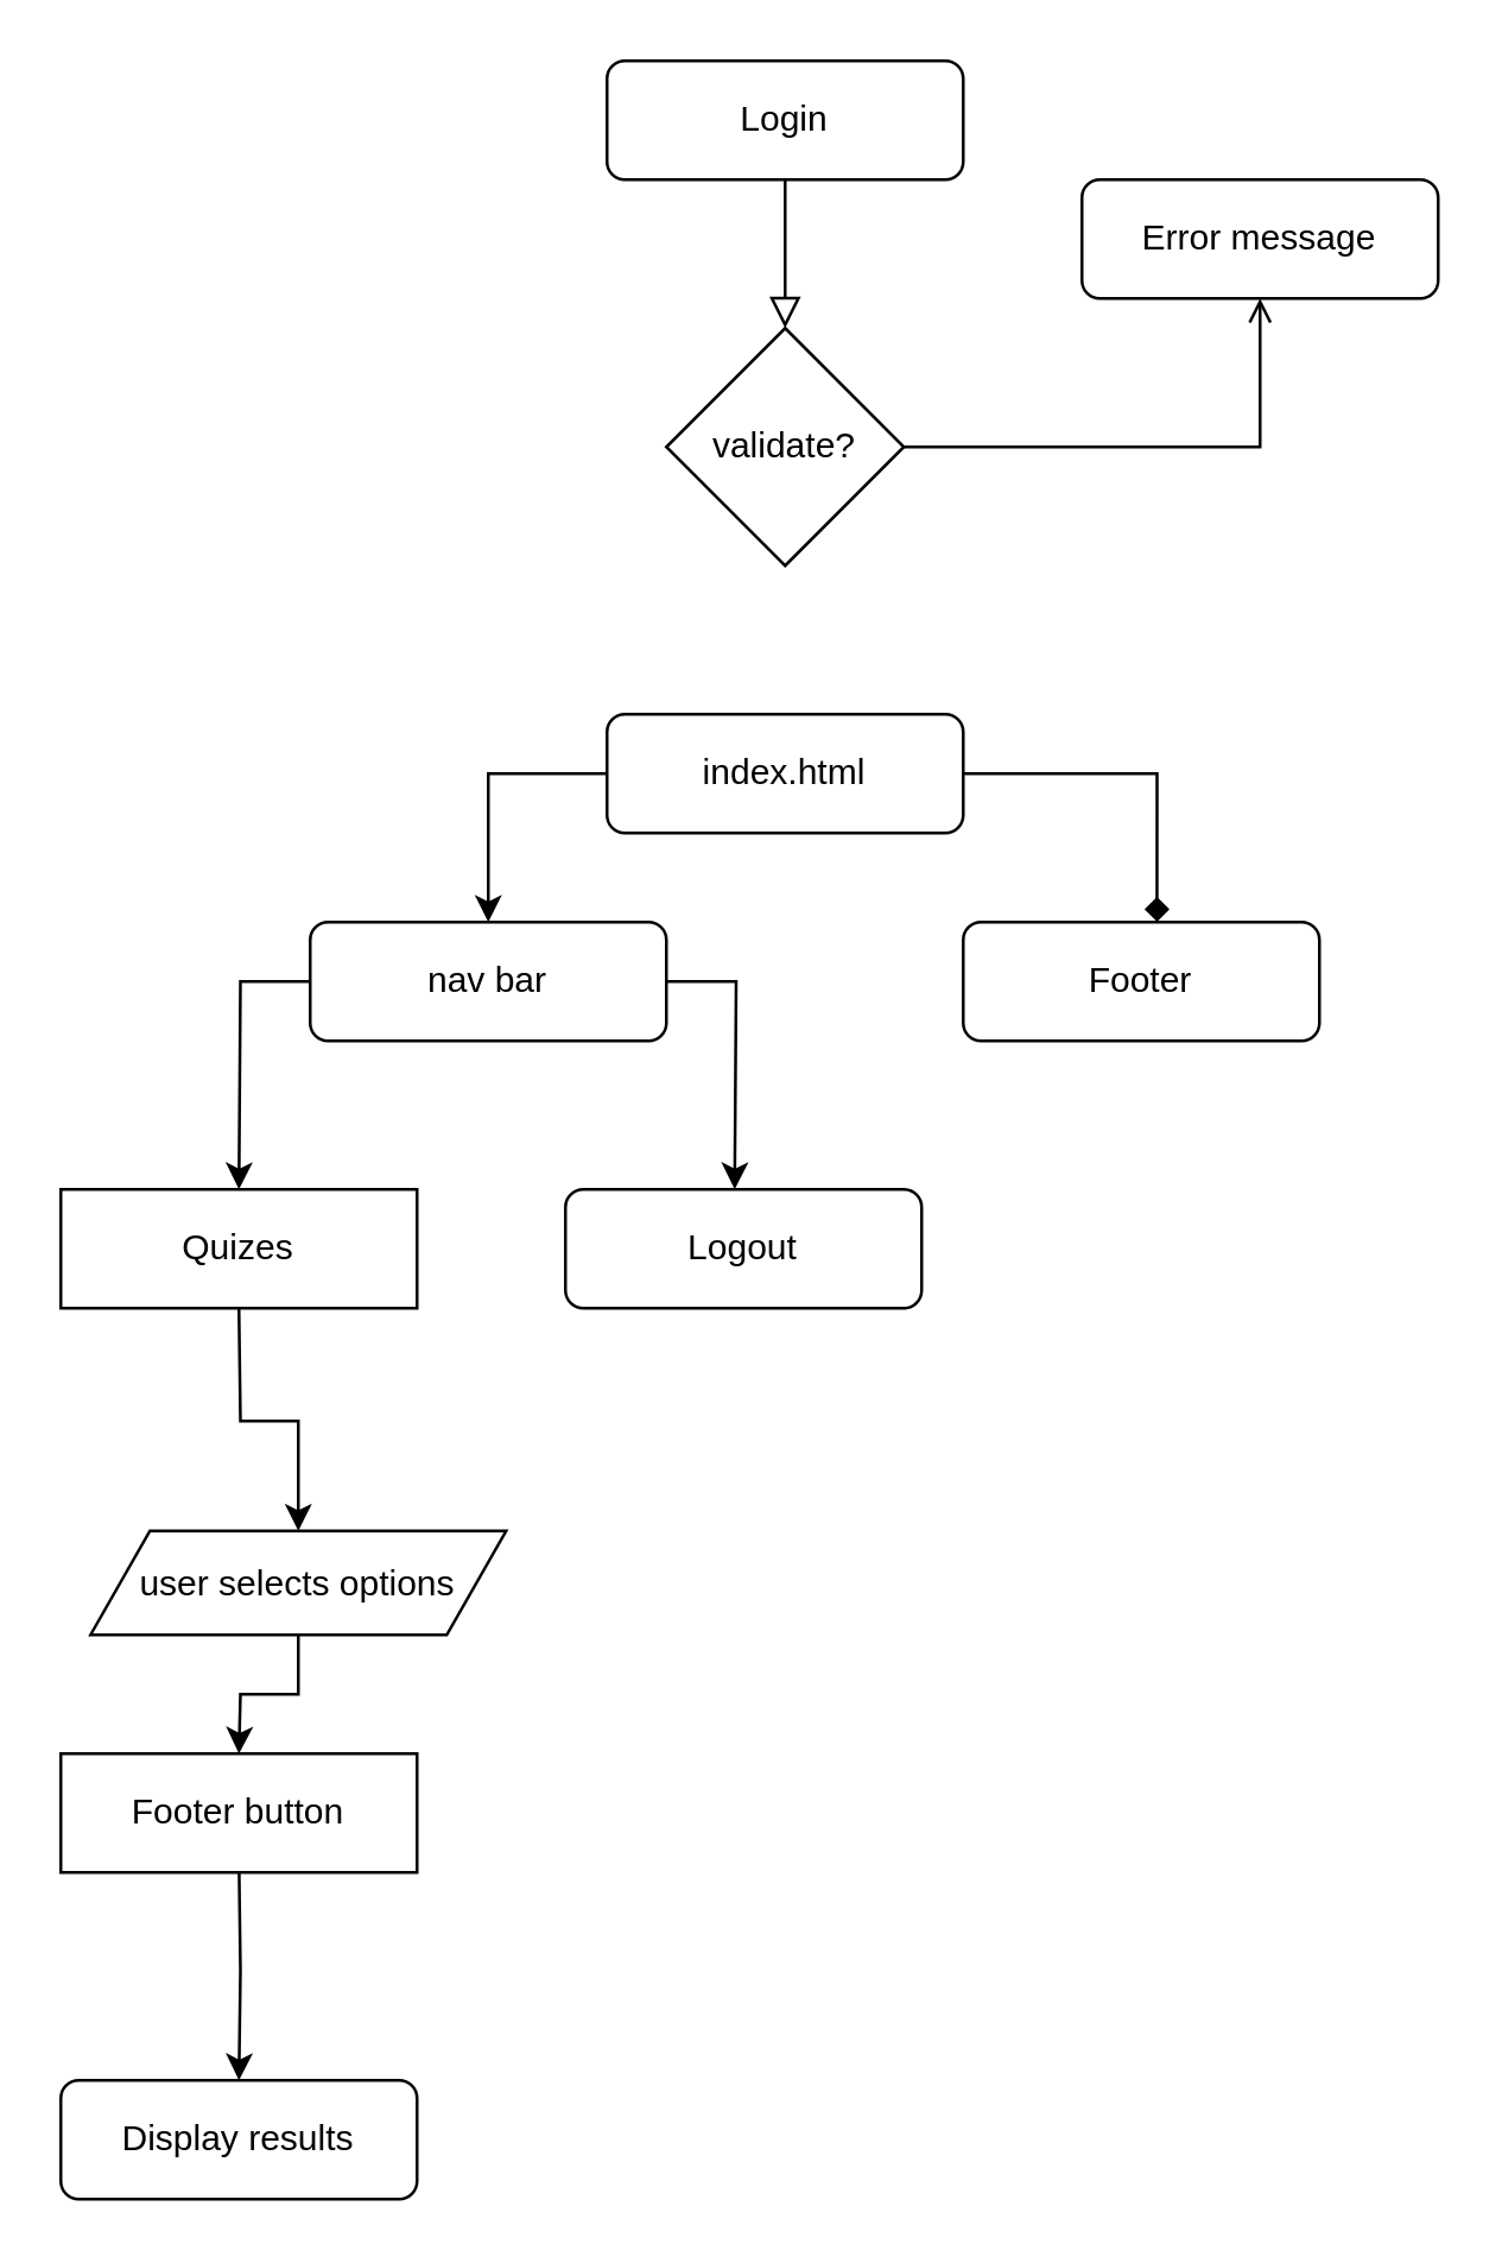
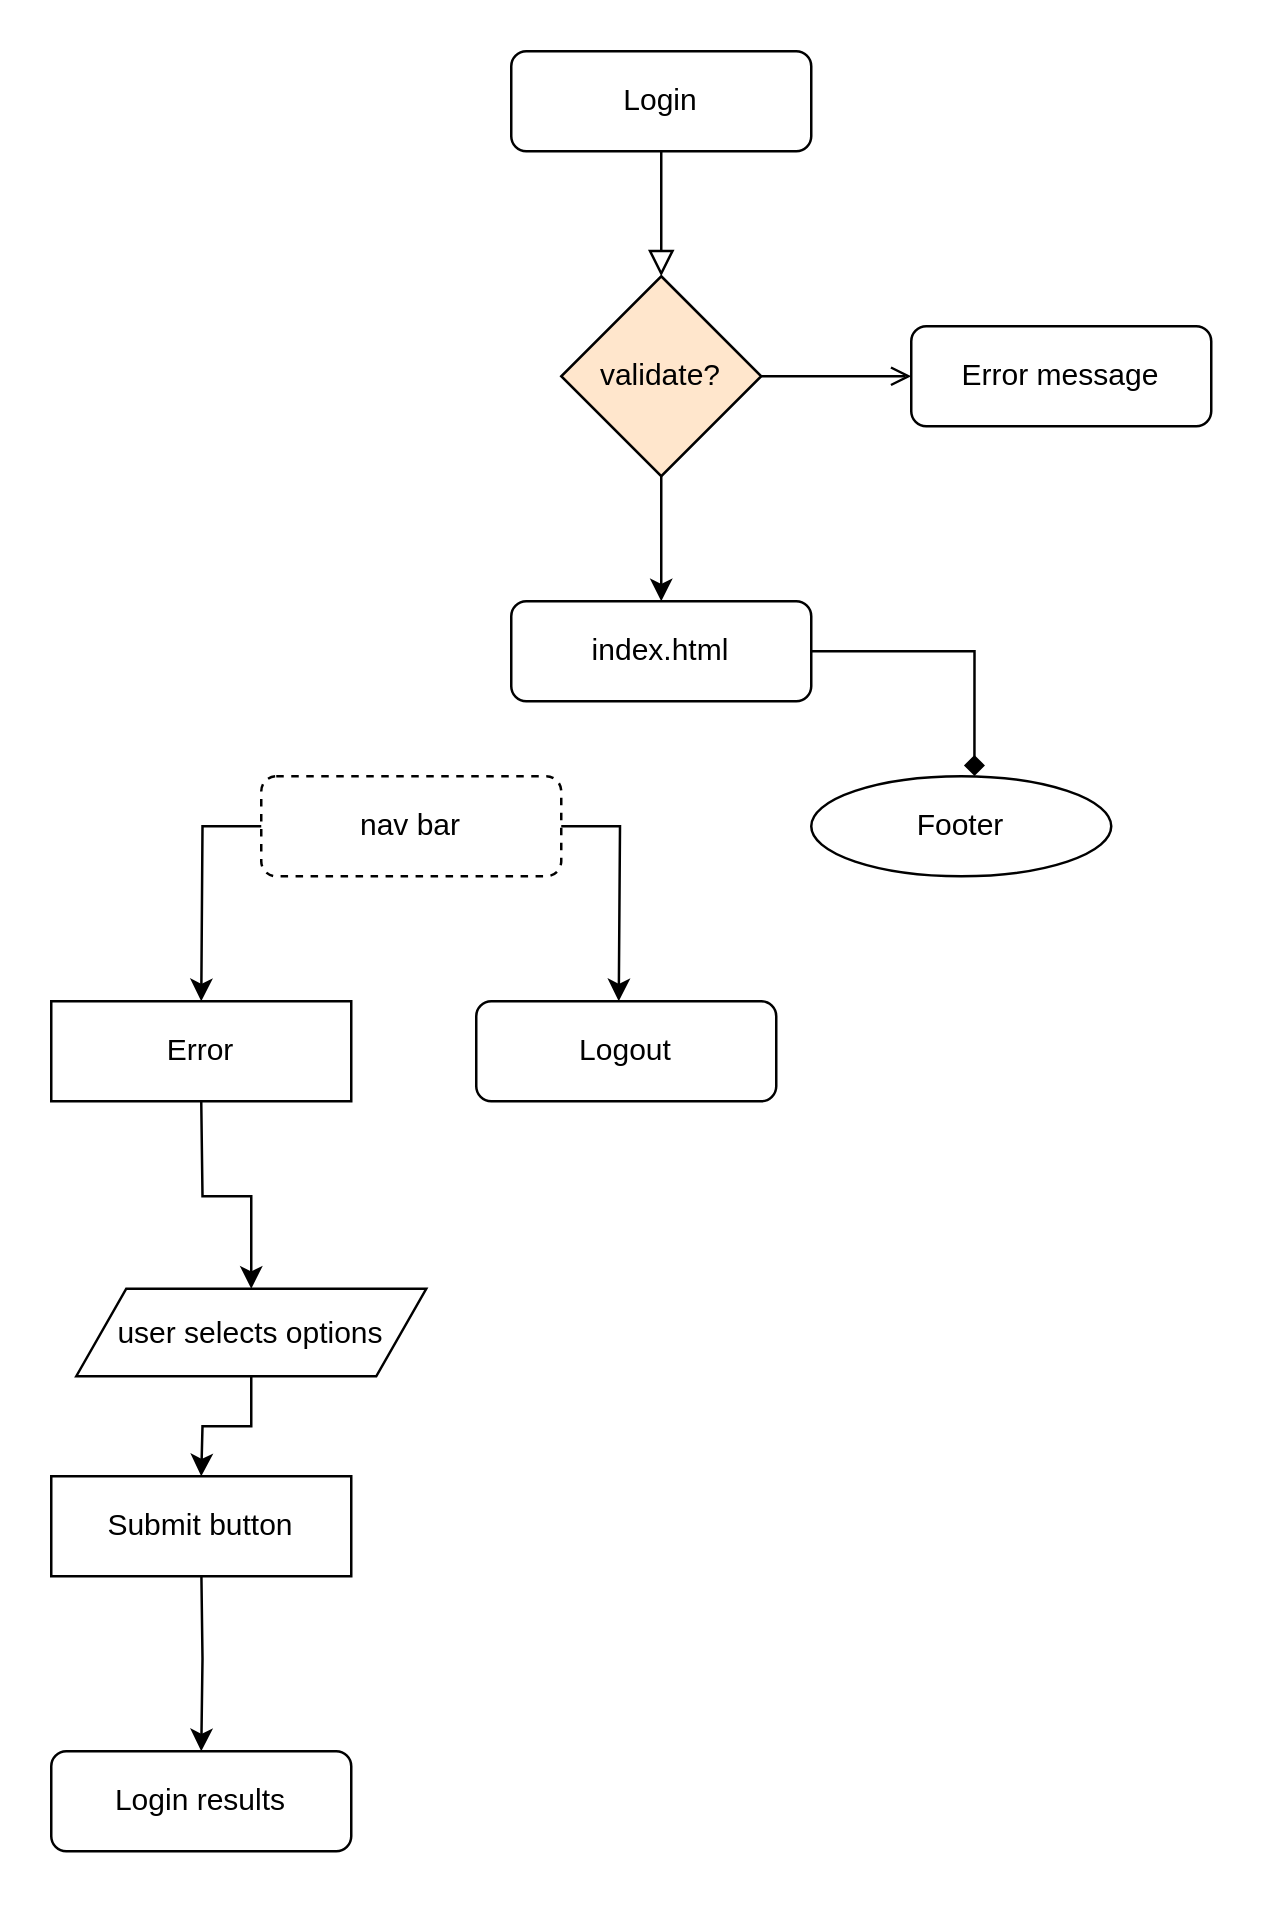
- <mxCell id="4" value="Error message" style="rounded=1;whiteSpace=wrap;html=1;fontSize=12;glass=0;strokeWidth=1;shadow=0;" parent="1" vertex="1"><mxGeometry x="364" y="60" width="120" height="40" as="geometry" /></mxCell>
+ <mxCell id="4" value="Error message" style="rounded=1;whiteSpace=wrap;html=1;fontSize=12;glass=0;strokeWidth=1;shadow=0;" parent="1" vertex="1"><mxGeometry x="364" y="130" width="120" height="40" as="geometry" /></mxCell>
- <mxCell id="8" value="validate?" style="rhombus;whiteSpace=wrap;html=1;" parent="1" vertex="1"><mxGeometry x="224" y="110" width="80" height="80" as="geometry" /></mxCell>
+ <mxCell id="8" value="validate?" style="rhombus;whiteSpace=wrap;html=1;fillColor=#ffe6cc;" parent="1" vertex="1"><mxGeometry x="224" y="110" width="80" height="80" as="geometry" /></mxCell>
+ <mxCell id="7" value="" style="edgeStyle=orthogonalEdgeStyle;rounded=0;orthogonalLoop=1;jettySize=auto;html=1;" parent="1" source="8" target="5" edge="1"><mxGeometry relative="1" as="geometry" /></mxCell>
- <mxCell id="12" value="" style="endArrow=classic;html=1;rounded=0;exitX=0;exitY=0.5;exitDx=0;exitDy=0;entryX=0.5;entryY=0;entryDx=0;entryDy=0;edgeStyle=orthogonalEdgeStyle;" parent="1" source="5" target="9" edge="1"><mxGeometry width="50" height="50" relative="1" as="geometry"><mxPoint x="280" y="370" as="sourcePoint" /><mxPoint x="330" y="320" as="targetPoint" /></mxGeometry></mxCell>
- <mxCell id="9" value="nav bar" style="rounded=1;whiteSpace=wrap;html=1;fontSize=12;glass=0;strokeWidth=1;shadow=0;" parent="1" vertex="1"><mxGeometry x="104" y="310" width="120" height="40" as="geometry" /></mxCell>
+ <mxCell id="9" value="nav bar" style="rounded=1;whiteSpace=wrap;html=1;fontSize=12;glass=0;strokeWidth=1;shadow=0;dashed=1;" parent="1" vertex="1"><mxGeometry x="104" y="310" width="120" height="40" as="geometry" /></mxCell>
- <mxCell id="10" value="Footer" style="rounded=1;whiteSpace=wrap;html=1;fontSize=12;glass=0;strokeWidth=1;shadow=0;" parent="1" vertex="1"><mxGeometry x="324" y="310" width="120" height="40" as="geometry" /></mxCell>
+ <mxCell id="10" value="Footer" style="ellipse;whiteSpace=wrap;html=1;fontSize=12;glass=0;strokeWidth=1;shadow=0;" parent="1" vertex="1"><mxGeometry x="324" y="310" width="120" height="40" as="geometry" /></mxCell>
- <mxCell id="21" value="Quizes" style="rounded=0;whiteSpace=wrap;html=1;" parent="1" vertex="1"><mxGeometry x="20" y="400" width="120" height="40" as="geometry" /></mxCell>
+ <mxCell id="21" value="Error" style="rounded=0;whiteSpace=wrap;html=1;" parent="1" vertex="1"><mxGeometry x="20" y="400" width="120" height="40" as="geometry" /></mxCell>
- <mxCell id="20" value="Footer button" style="rounded=0;whiteSpace=wrap;html=1;" parent="1" vertex="1"><mxGeometry x="20" y="590" width="120" height="40" as="geometry" /></mxCell>
+ <mxCell id="20" value="Submit button" style="rounded=0;whiteSpace=wrap;html=1;" parent="1" vertex="1"><mxGeometry x="20" y="590" width="120" height="40" as="geometry" /></mxCell>
- <mxCell id="17" value="Display results" style="rounded=1;whiteSpace=wrap;html=1;fontSize=12;glass=0;strokeWidth=1;shadow=0;" parent="1" vertex="1"><mxGeometry x="20" y="700" width="120" height="40" as="geometry" /></mxCell>
+ <mxCell id="17" value="Login results" style="rounded=1;whiteSpace=wrap;html=1;fontSize=12;glass=0;strokeWidth=1;shadow=0;" parent="1" vertex="1"><mxGeometry x="20" y="700" width="120" height="40" as="geometry" /></mxCell>
